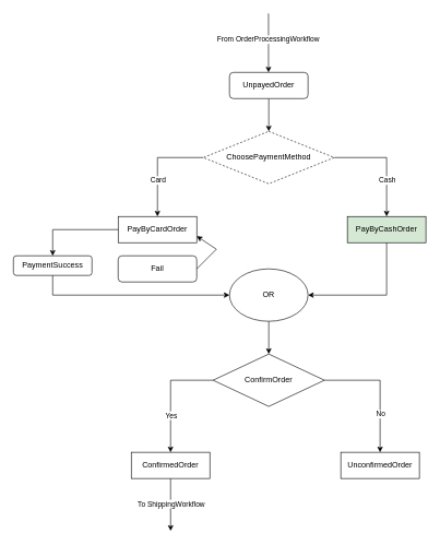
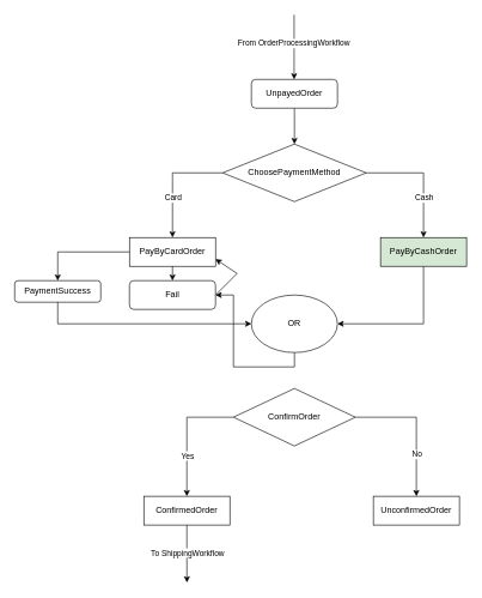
- <mxCell id="10" value="ChoosePaymentMethod" style="rhombus;whiteSpace=wrap;html=1;dashed=1;" parent="1" vertex="1"><mxGeometry x="310" y="200" width="200" height="80" as="geometry" /></mxCell>
+ <mxCell id="10" value="ChoosePaymentMethod" style="rhombus;whiteSpace=wrap;html=1;" parent="1" vertex="1"><mxGeometry x="310" y="200" width="200" height="80" as="geometry" /></mxCell>
+ <mxCell id="25" value="" style="endArrow=classic;html=1;rounded=0;exitX=0.5;exitY=1;exitDx=0;exitDy=0;entryX=0.5;entryY=0;entryDx=0;entryDy=0;" edge="1" parent="1" source="11" target="28"><mxGeometry width="50" height="50" relative="1" as="geometry"><mxPoint x="215" y="440" as="sourcePoint" /><mxPoint x="240" y="410" as="targetPoint" /></mxGeometry></mxCell>
- <mxCell id="14" style="edgeStyle=orthogonalEdgeStyle;rounded=0;orthogonalLoop=1;jettySize=auto;html=1;exitX=0.5;exitY=1;exitDx=0;exitDy=0;entryX=0.5;entryY=0;entryDx=0;entryDy=0;" parent="1" source="15" target="20" edge="1"><mxGeometry relative="1" as="geometry" /></mxCell>
+ <mxCell id="14" style="edgeStyle=orthogonalEdgeStyle;rounded=0;orthogonalLoop=1;jettySize=auto;html=1;exitX=0.5;exitY=1;exitDx=0;exitDy=0;" parent="1" source="15" target="28" edge="1"><mxGeometry relative="1" as="geometry" /></mxCell>
